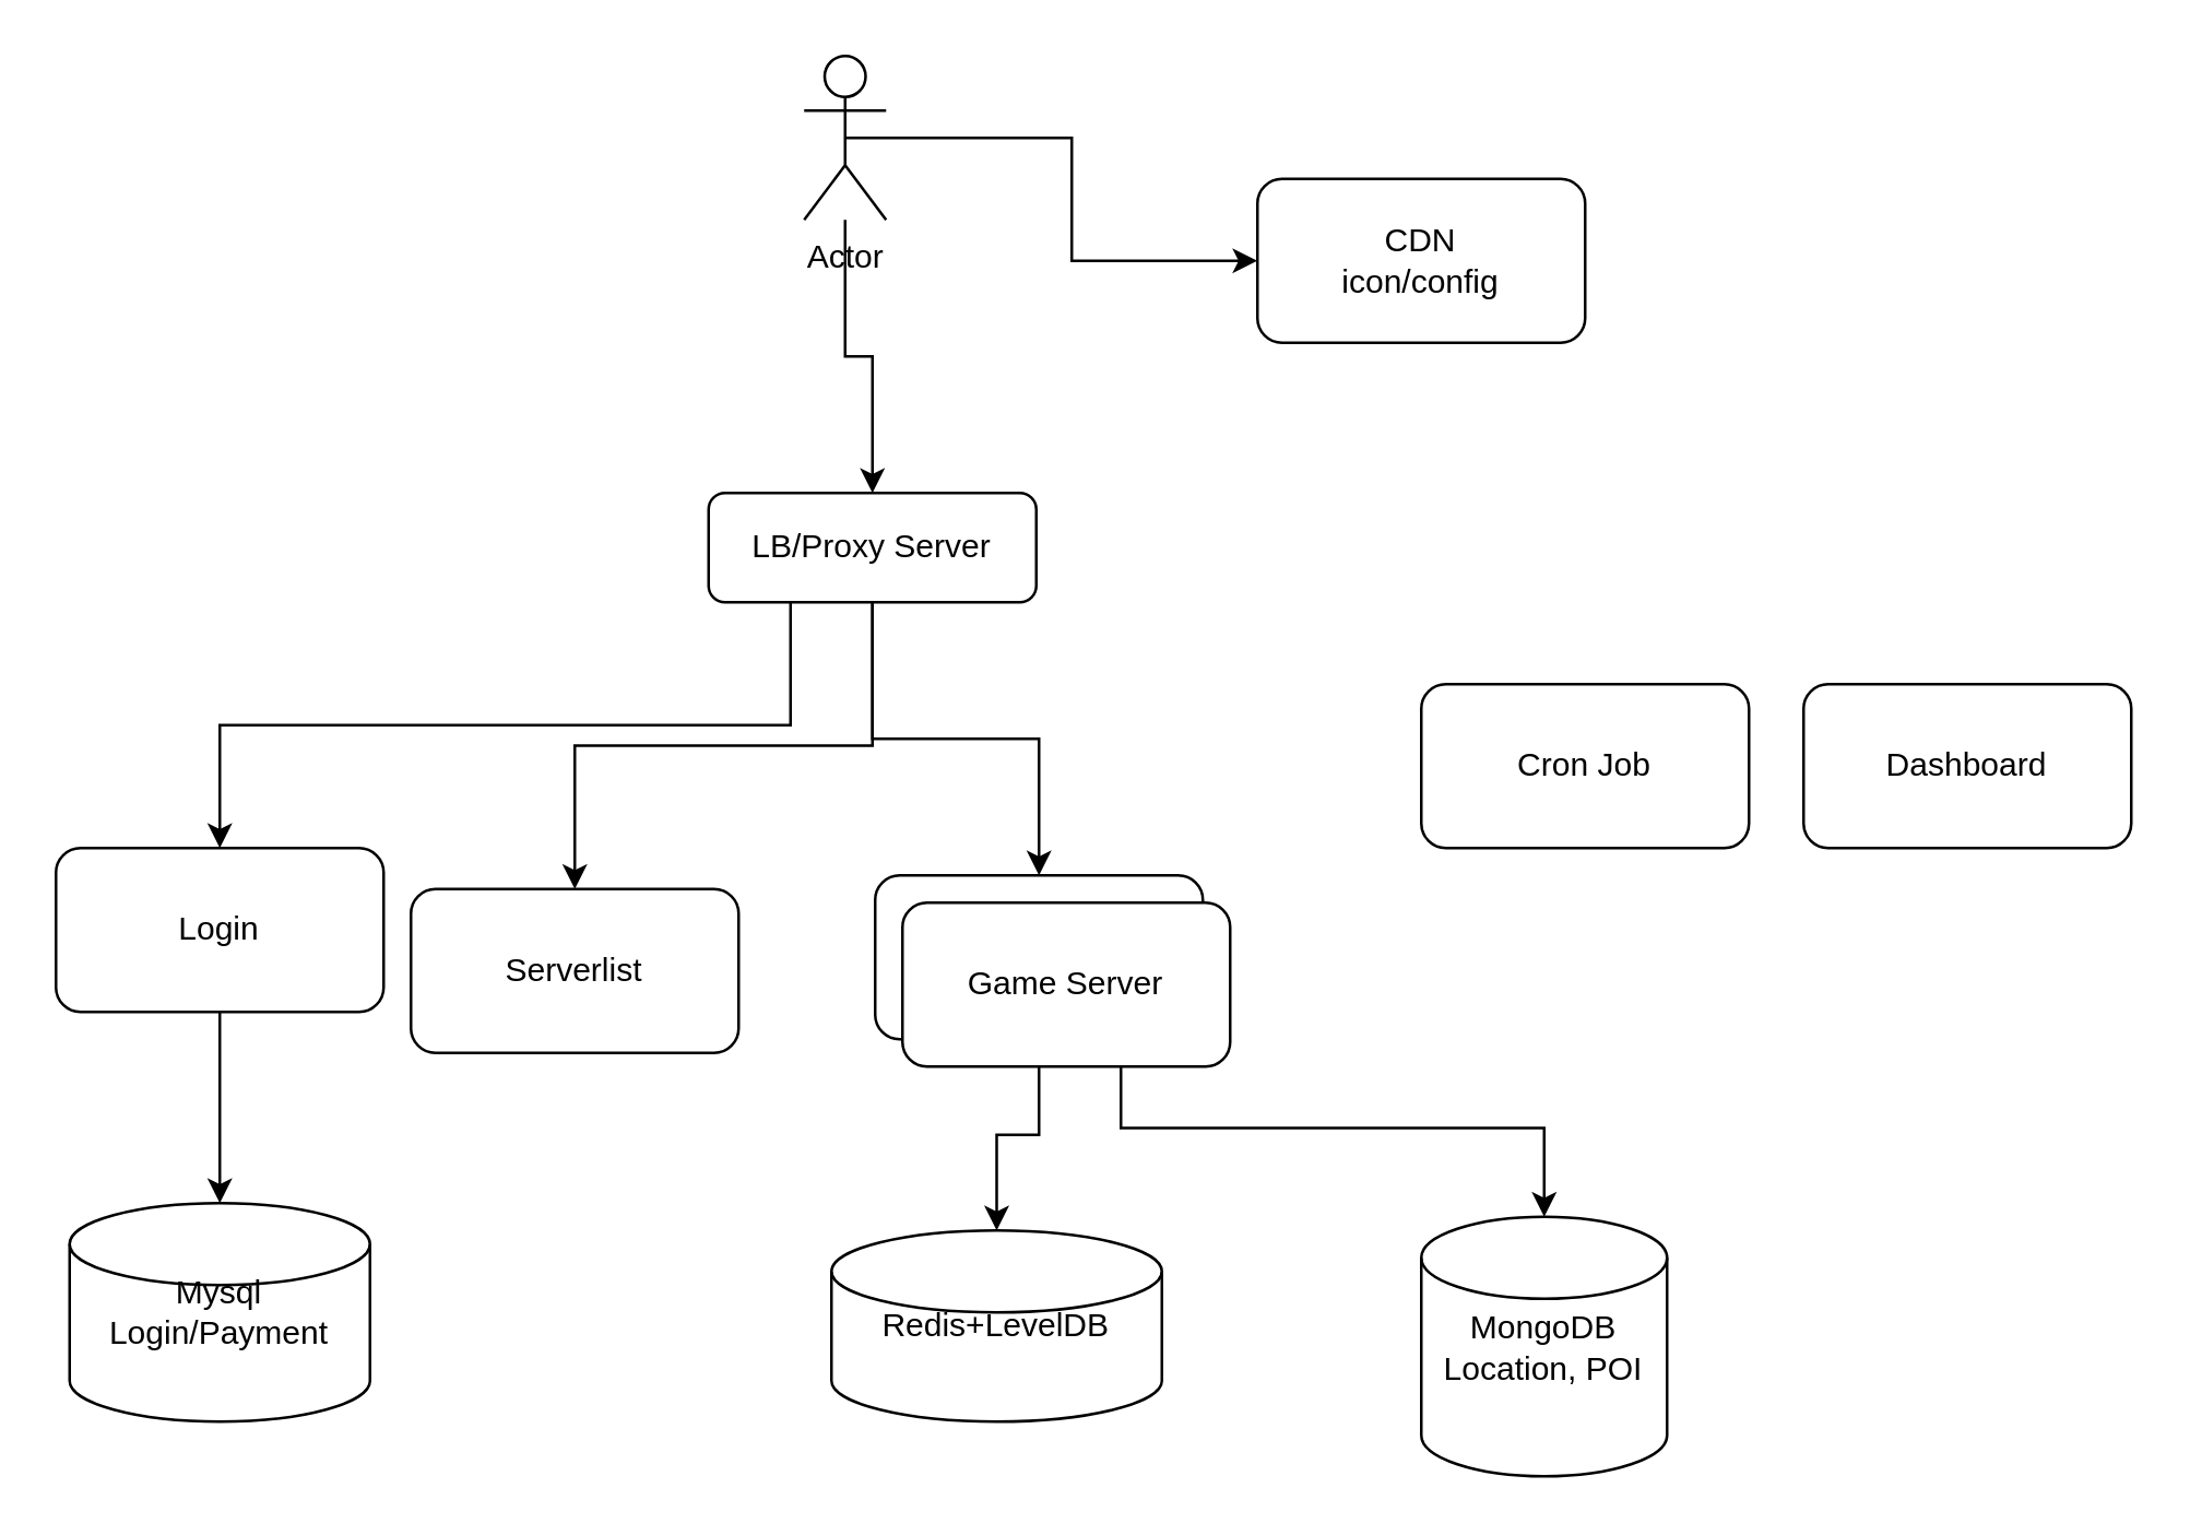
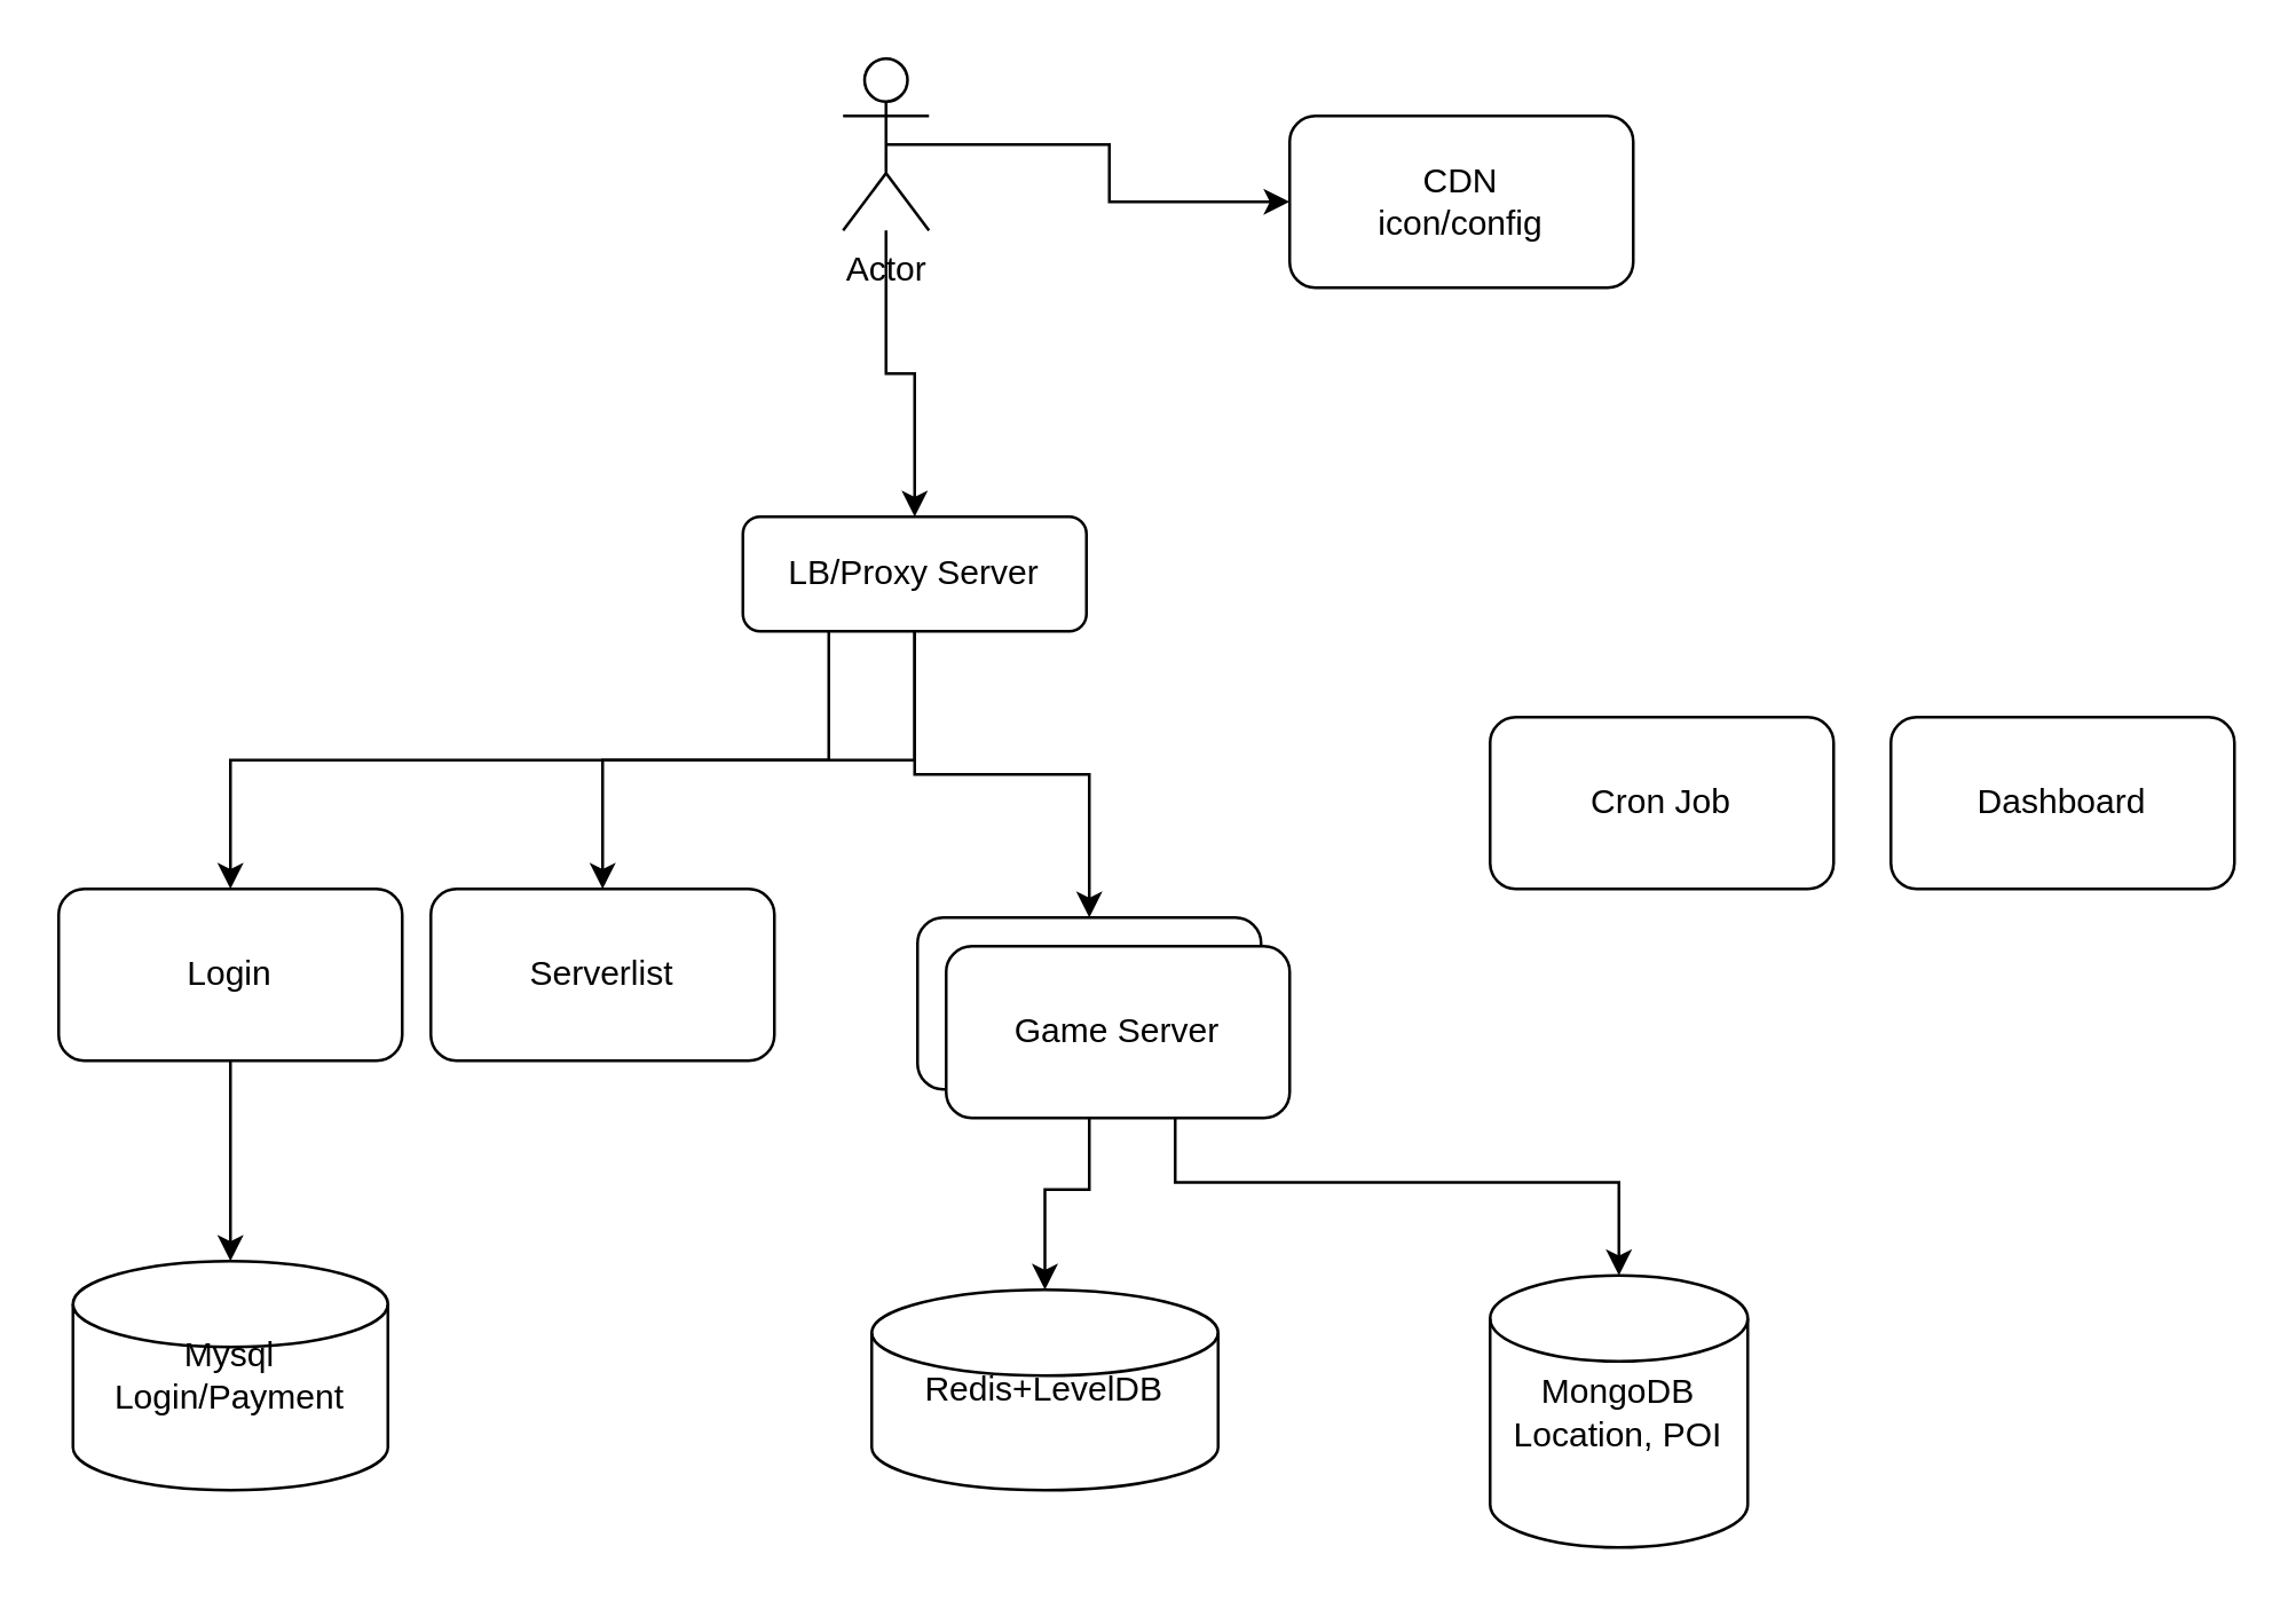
- <mxCell id="18" value="CDN&lt;br&gt;icon/config" style="rounded=1;whiteSpace=wrap;html=1;" parent="1" vertex="1"><mxGeometry x="460" y="65" width="120" height="60" as="geometry" /></mxCell>
+ <mxCell id="18" value="CDN&lt;br&gt;icon/config" style="rounded=1;whiteSpace=wrap;html=1;" parent="1" vertex="1"><mxGeometry x="450" y="40" width="120" height="60" as="geometry" /></mxCell>
- <mxCell id="15" value="Serverlist" style="rounded=1;whiteSpace=wrap;html=1;" parent="1" vertex="1"><mxGeometry x="150" y="325" width="120" height="60" as="geometry" /></mxCell>
+ <mxCell id="15" value="Serverlist" style="rounded=1;whiteSpace=wrap;html=1;" parent="1" vertex="1"><mxGeometry x="150" y="310" width="120" height="60" as="geometry" /></mxCell>
